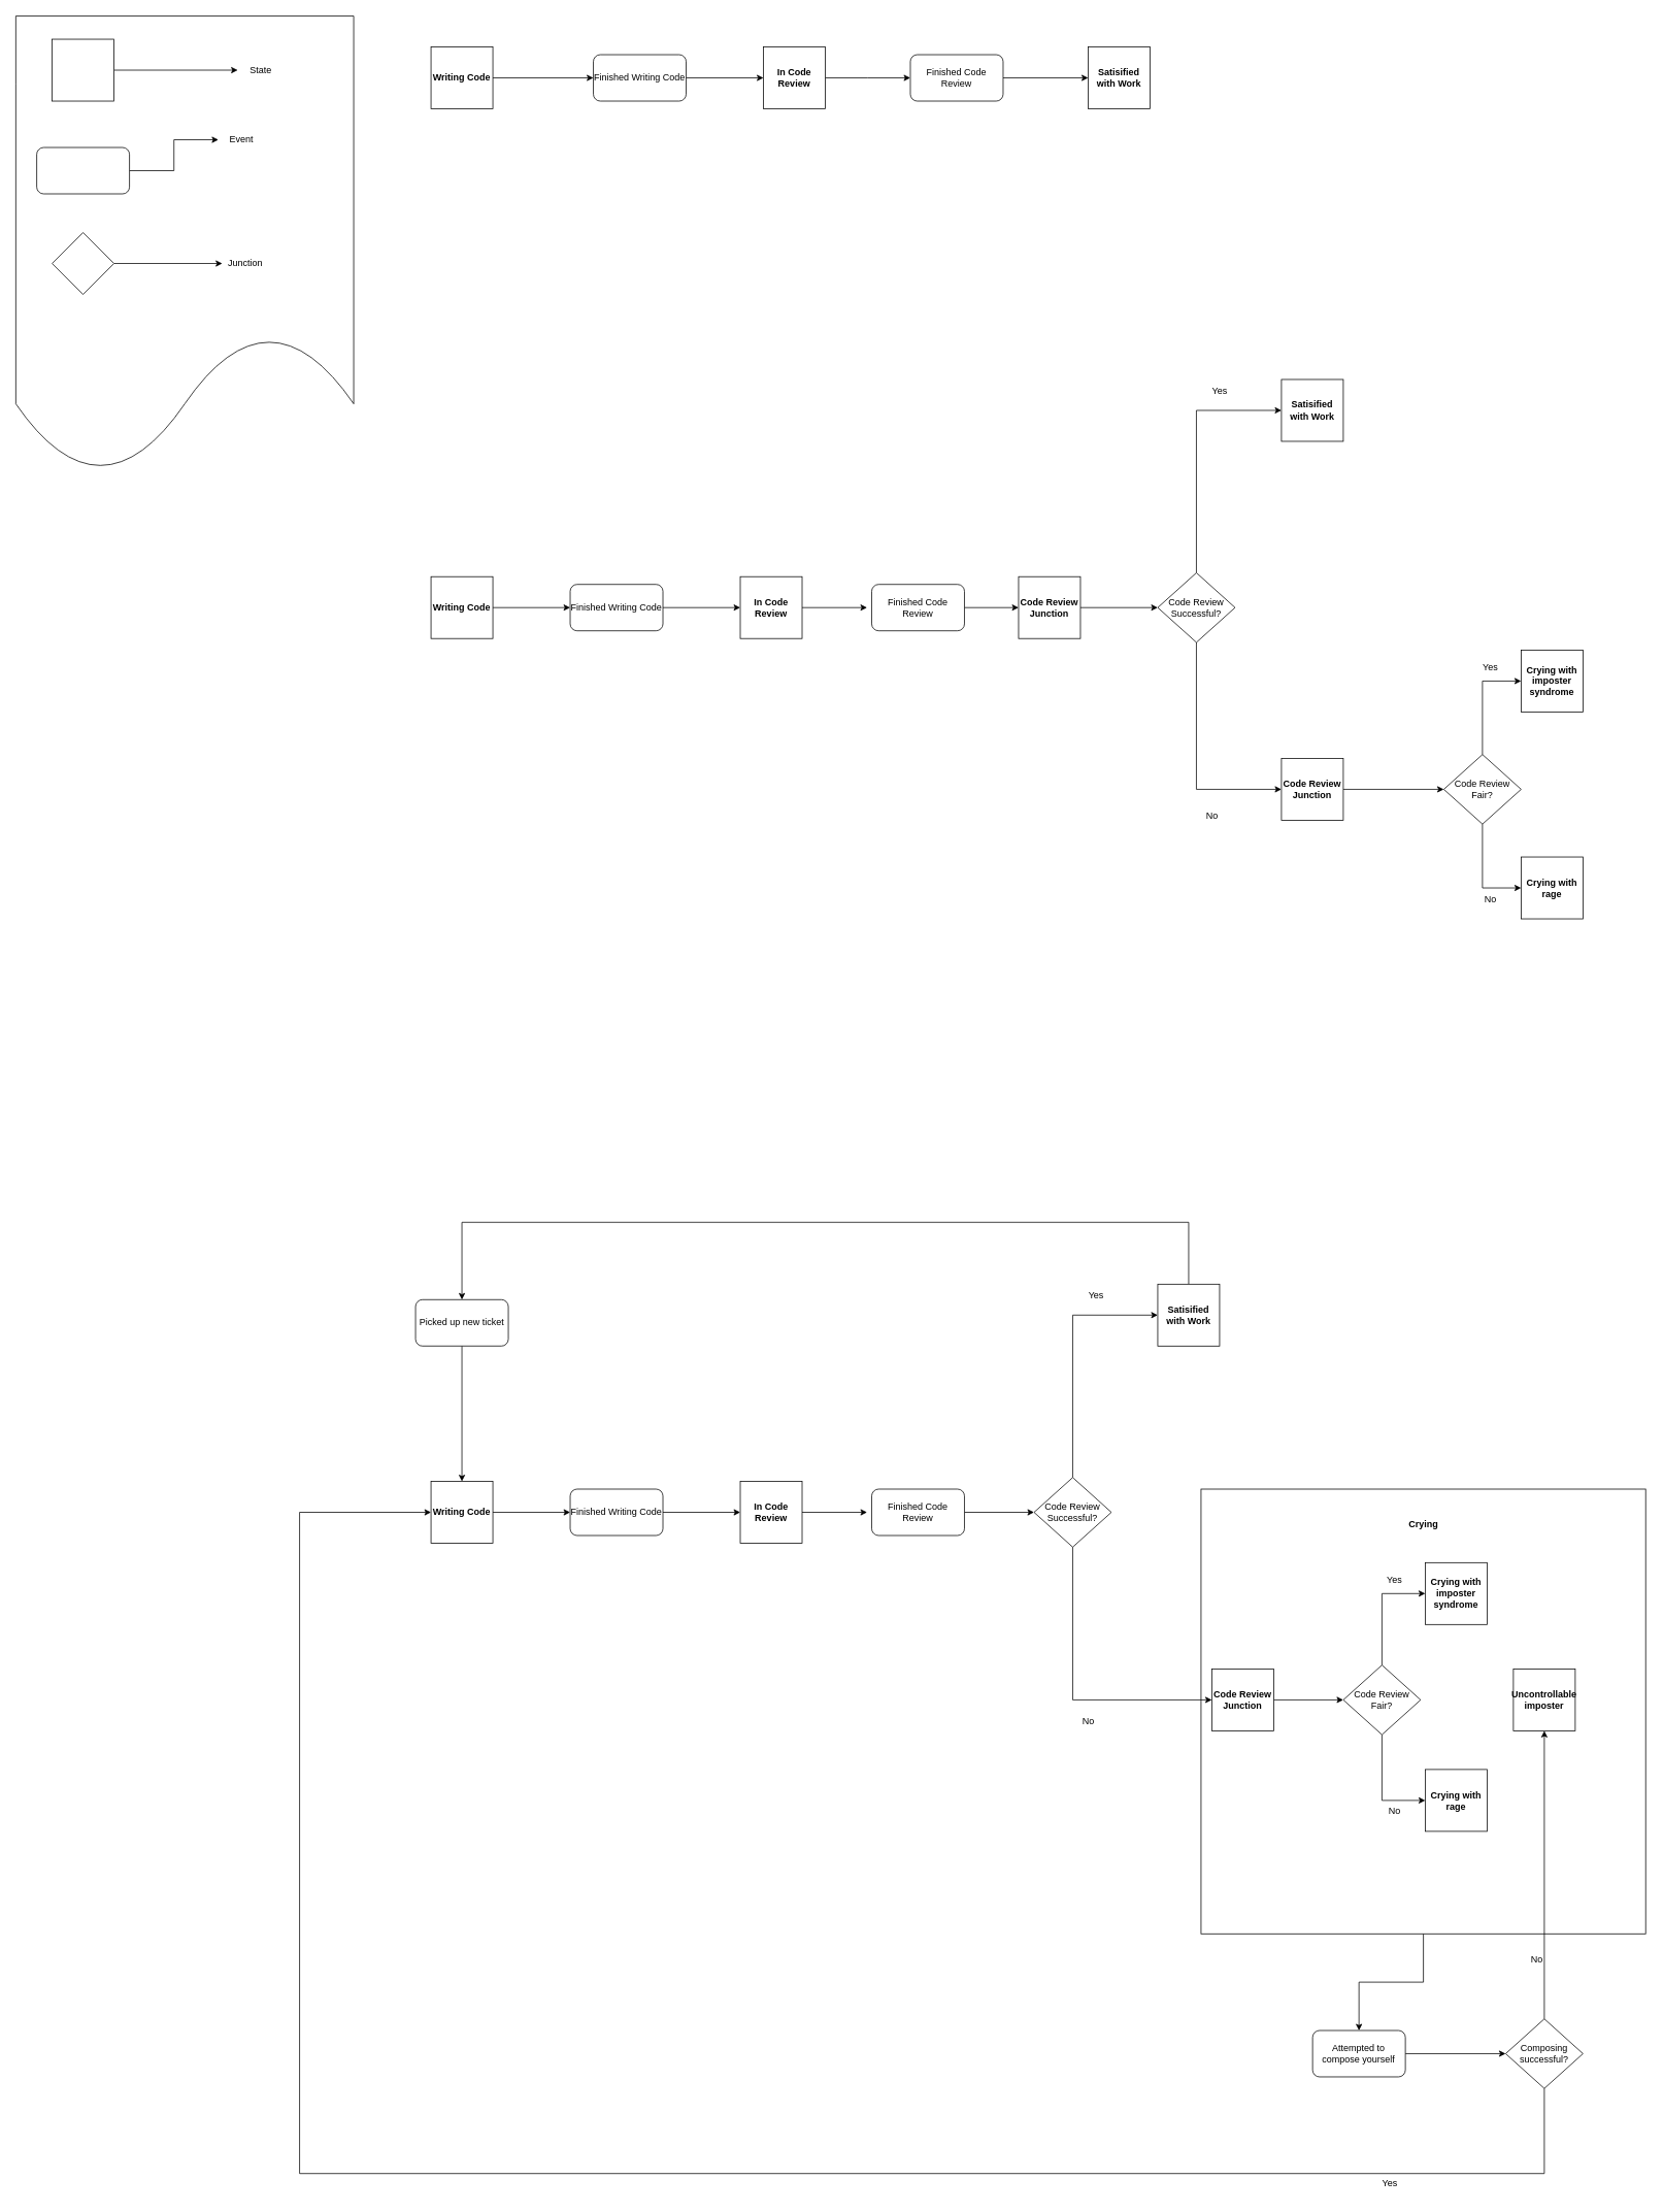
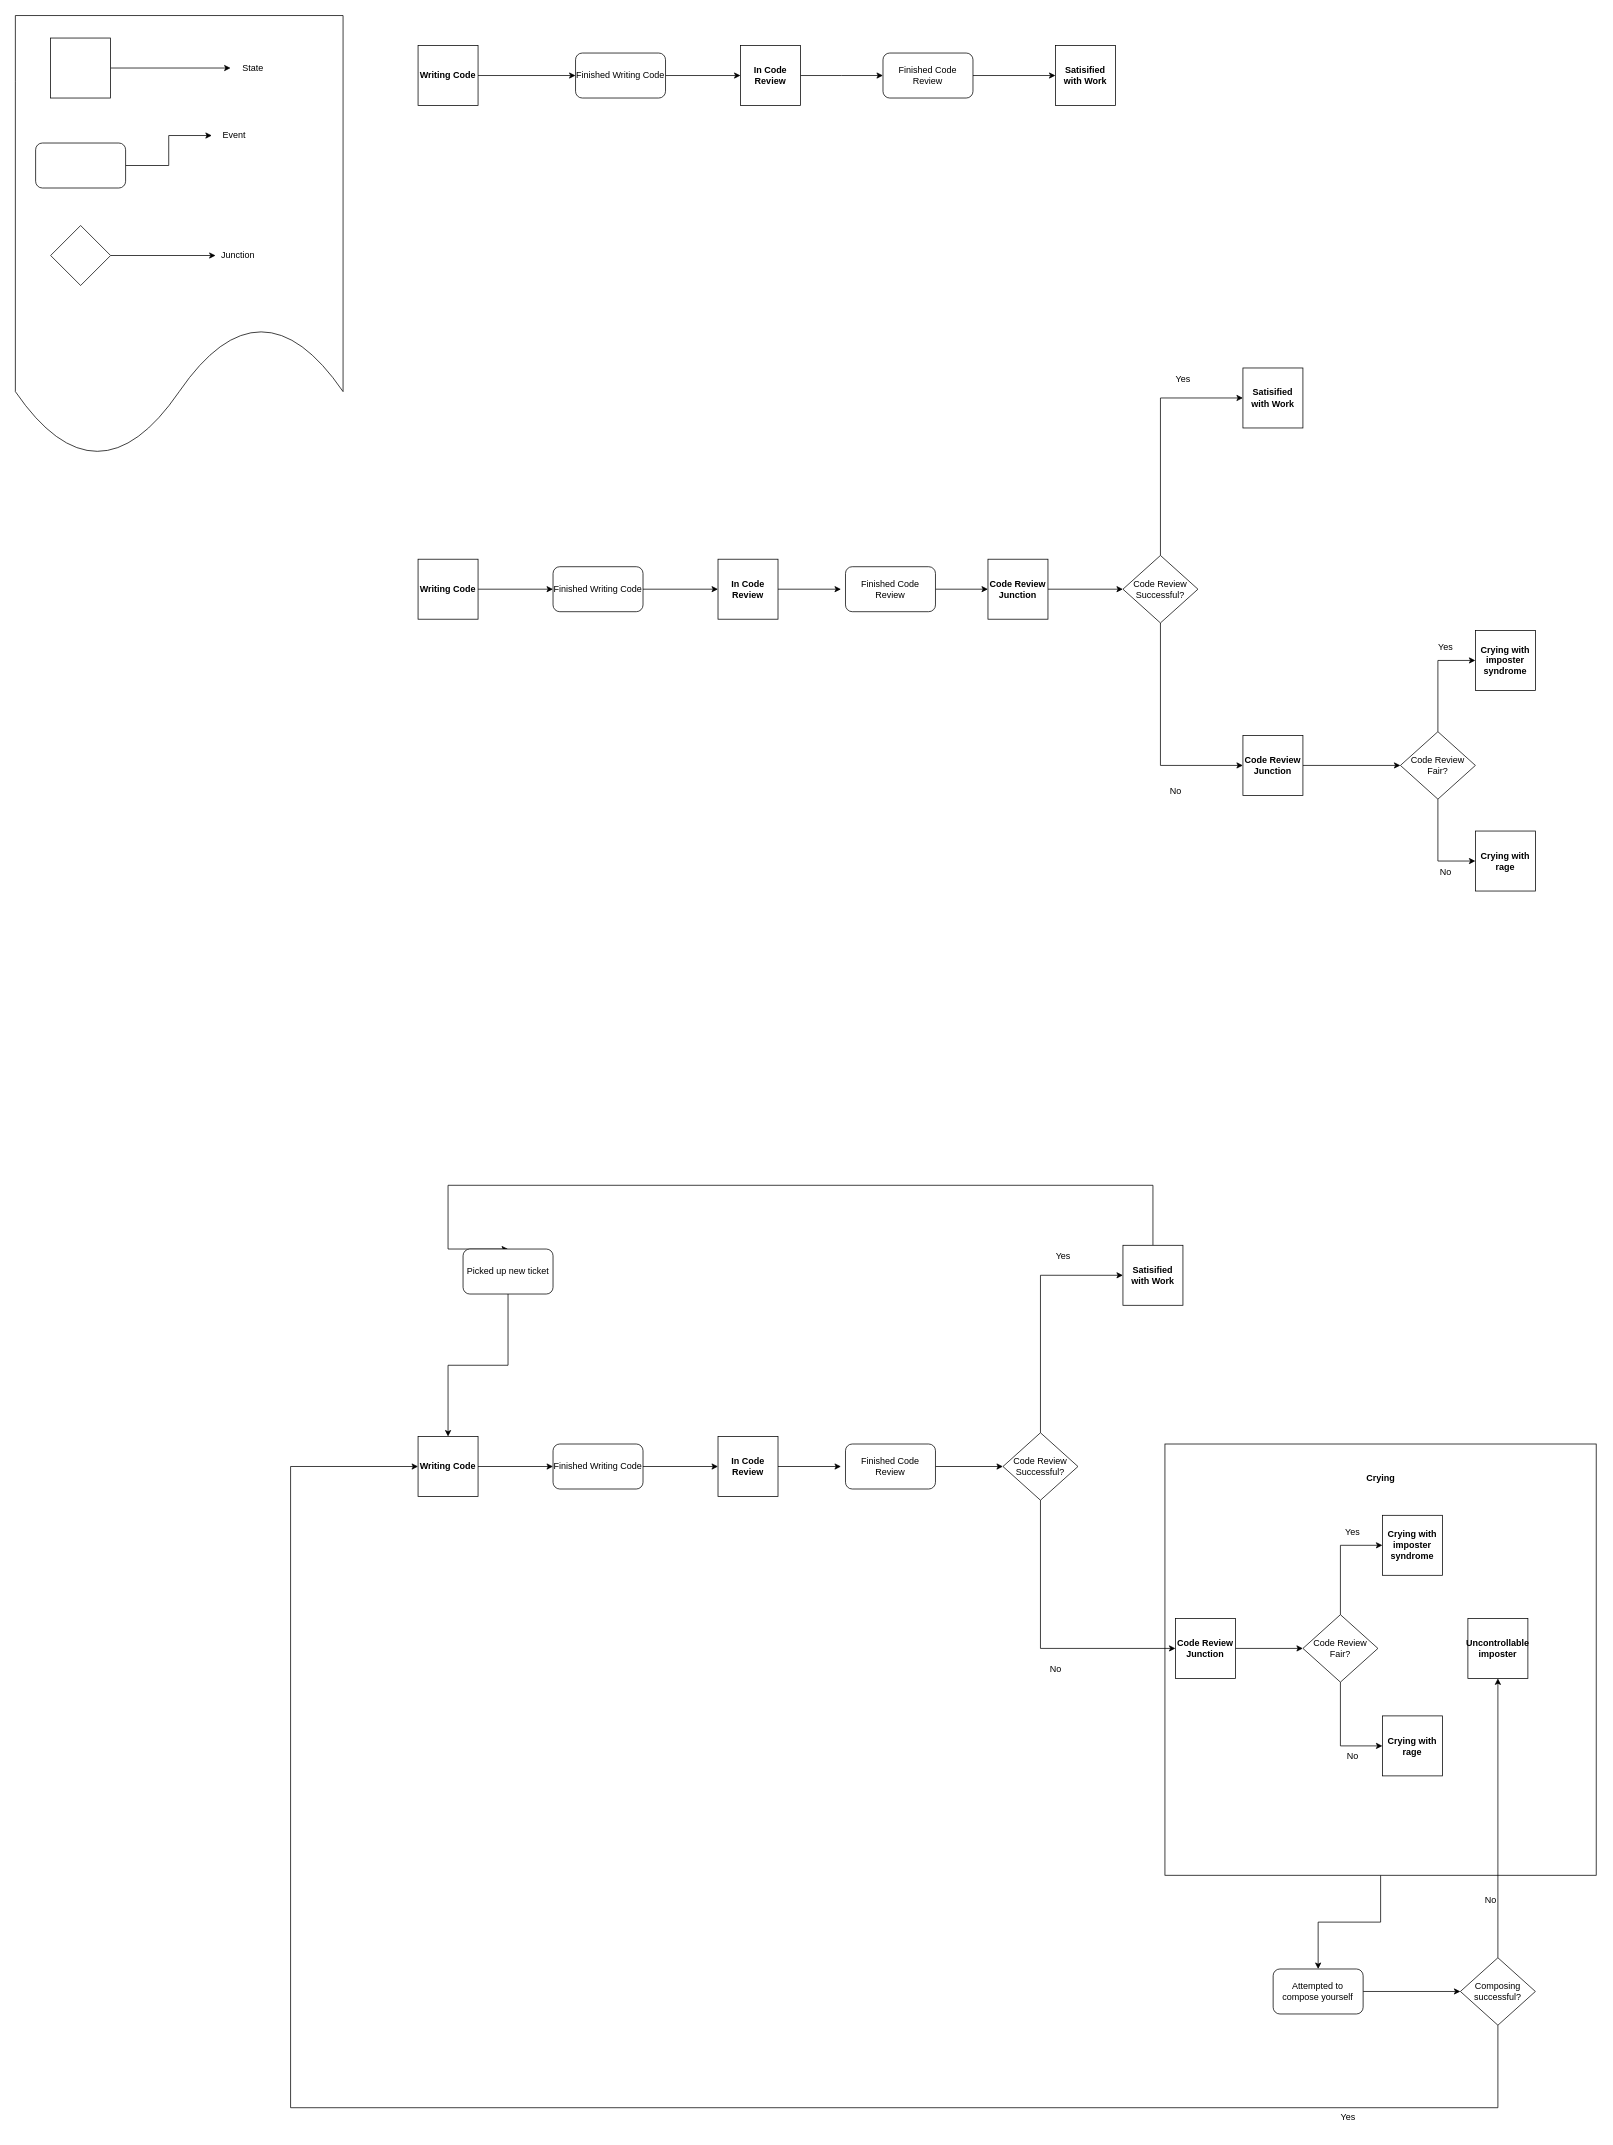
- <mxCell id="57" value="Picked up new ticket" style="rounded=1;whiteSpace=wrap;html=1;" parent="1" vertex="1"><mxGeometry x="537" y="1679.92" width="120" height="60" as="geometry" /></mxCell>
+ <mxCell id="57" value="Picked up new ticket" style="rounded=1;whiteSpace=wrap;html=1;" parent="1" vertex="1"><mxGeometry x="617" y="1664.92" width="120" height="60" as="geometry" /></mxCell>
